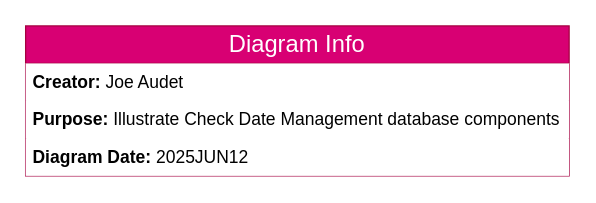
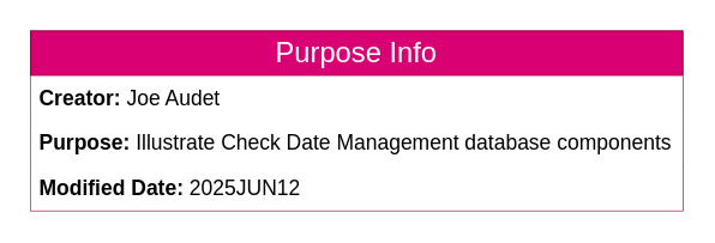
- <mxCell id="2" value="Diagram Info" style="swimlane;fontStyle=0;childLayout=stackLayout;horizontal=1;startSize=30;horizontalStack=0;resizeParent=1;resizeParentMax=0;resizeLast=0;collapsible=1;marginBottom=0;whiteSpace=wrap;html=1;fontSize=19;fillColor=#d80073;fontColor=#ffffff;strokeColor=#A50040;" vertex="1" parent="1"><mxGeometry x="20" y="20" width="435" height="120" as="geometry" /></mxCell>
+ <mxCell id="2" value="Purpose Info" style="swimlane;fontStyle=0;childLayout=stackLayout;horizontal=1;startSize=30;horizontalStack=0;resizeParent=1;resizeParentMax=0;resizeLast=0;collapsible=1;marginBottom=0;whiteSpace=wrap;html=1;fontSize=19;fillColor=#d80073;fontColor=#ffffff;strokeColor=#A50040;" vertex="1" parent="1"><mxGeometry x="20" y="20" width="435" height="120" as="geometry" /></mxCell>
- <mxCell id="5" value="&lt;b&gt;Diagram Date:&lt;/b&gt; 2025JUN12" style="text;strokeColor=none;fillColor=default;align=left;verticalAlign=middle;spacingLeft=4;spacingRight=4;overflow=hidden;points=[[0,0.5],[1,0.5]];portConstraint=eastwest;rotatable=0;whiteSpace=wrap;html=1;fontSize=14;" vertex="1" parent="2"><mxGeometry y="90" width="435" height="30" as="geometry" /></mxCell>
+ <mxCell id="5" value="&lt;b&gt;Modified Date:&lt;/b&gt; 2025JUN12" style="text;strokeColor=none;fillColor=default;align=left;verticalAlign=middle;spacingLeft=4;spacingRight=4;overflow=hidden;points=[[0,0.5],[1,0.5]];portConstraint=eastwest;rotatable=0;whiteSpace=wrap;html=1;fontSize=14;" vertex="1" parent="2"><mxGeometry y="90" width="435" height="30" as="geometry" /></mxCell>
